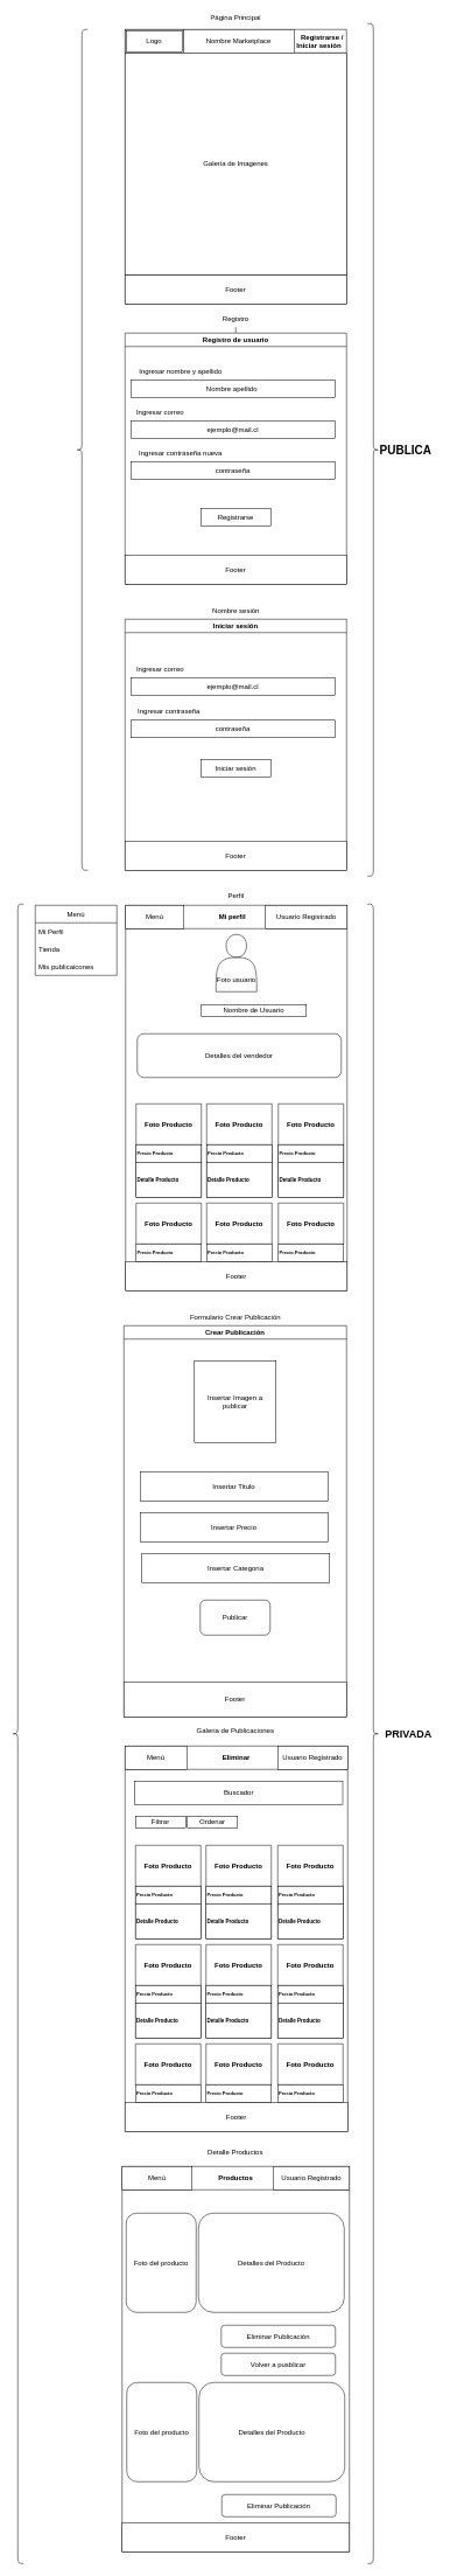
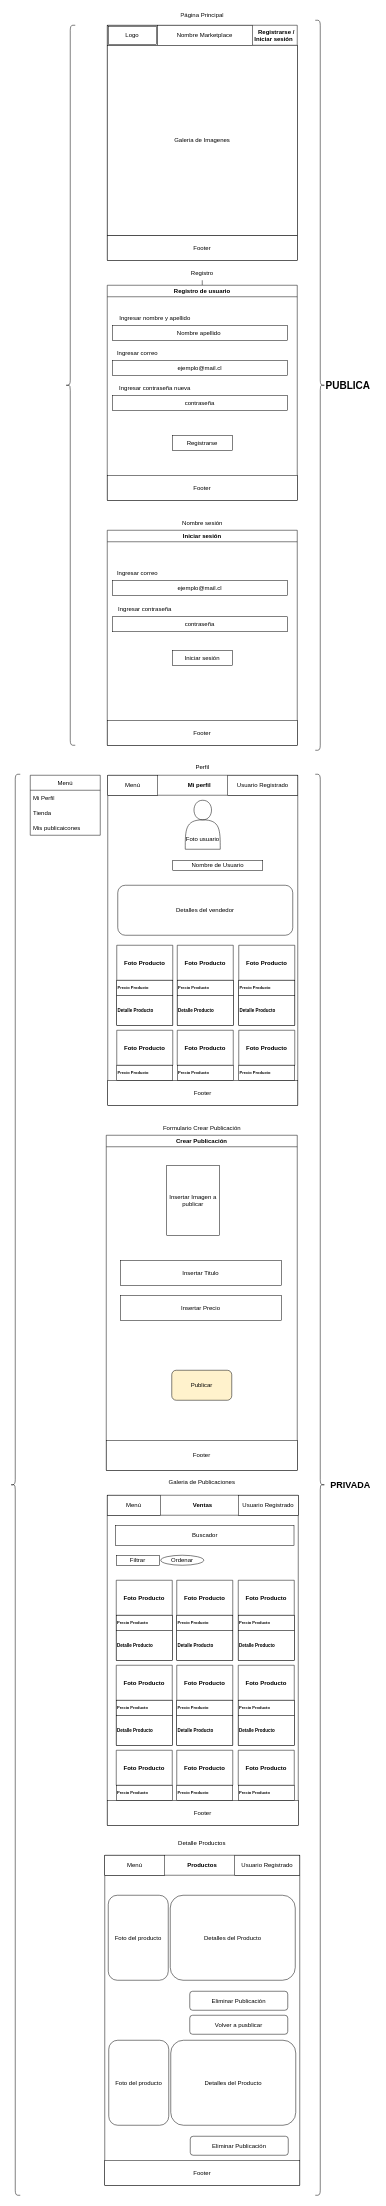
- <mxCell id="31" value="Detalles del vendedor" style="rounded=1;whiteSpace=wrap;html=1;" vertex="1" parent="27"><mxGeometry x="20" y="220" width="350" height="75" as="geometry" /></mxCell>
+ <mxCell id="31" value="Detalles del vendedor" style="rounded=1;whiteSpace=wrap;html=1;" vertex="1" parent="27"><mxGeometry x="20" y="220" width="350" height="100" as="geometry" /></mxCell>
- <mxCell id="56" value="Insertar Imagen a publicar" style="whiteSpace=wrap;html=1;aspect=fixed;" vertex="1" parent="54"><mxGeometry x="121" y="60" width="140" height="140" as="geometry" /></mxCell>
+ <mxCell id="56" value="Insertar Imagen a publicar" style="whiteSpace=wrap;html=1;aspect=fixed;" vertex="1" parent="54"><mxGeometry x="121" y="60" width="105" height="140" as="geometry" /></mxCell>
- <mxCell id="59" value="Insertar Categoria" style="rounded=0;whiteSpace=wrap;html=1;" vertex="1" parent="54"><mxGeometry x="31" y="390" width="322" height="50" as="geometry" /></mxCell>
- <mxCell id="60" value="Publicar" style="rounded=1;whiteSpace=wrap;html=1;" vertex="1" parent="54"><mxGeometry x="131" y="470" width="120" height="60" as="geometry" /></mxCell>
+ <mxCell id="60" value="Publicar" style="rounded=1;whiteSpace=wrap;html=1;fillColor=#fff2cc;" vertex="1" parent="54"><mxGeometry x="131" y="470" width="120" height="60" as="geometry" /></mxCell>
- <mxCell id="62" value="Eliminar" style="swimlane;whiteSpace=wrap;html=1;startSize=40;" vertex="1" parent="1"><mxGeometry x="214" y="2990" width="382" height="660" as="geometry" /></mxCell>
+ <mxCell id="62" value="Ventas" style="swimlane;whiteSpace=wrap;html=1;startSize=40;" vertex="1" parent="1"><mxGeometry x="214" y="2990" width="382" height="660" as="geometry" /></mxCell>
- <mxCell id="96" value="Ordenar" style="rounded=0;whiteSpace=wrap;html=1;" vertex="1" parent="62"><mxGeometry x="107" y="120" width="86" height="20" as="geometry" /></mxCell>
+ <mxCell id="96" value="Ordenar" style="ellipse;whiteSpace=wrap;html=1;" vertex="1" parent="62"><mxGeometry x="107" y="120" width="86" height="20" as="geometry" /></mxCell>
